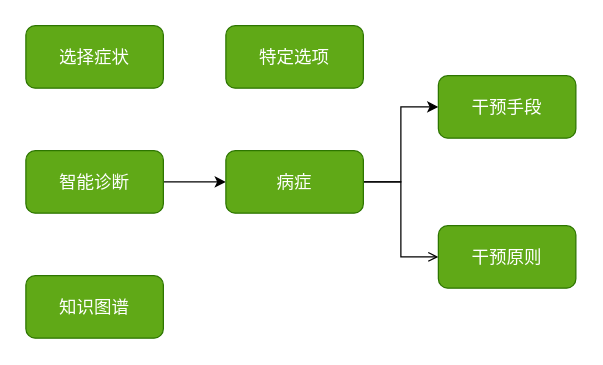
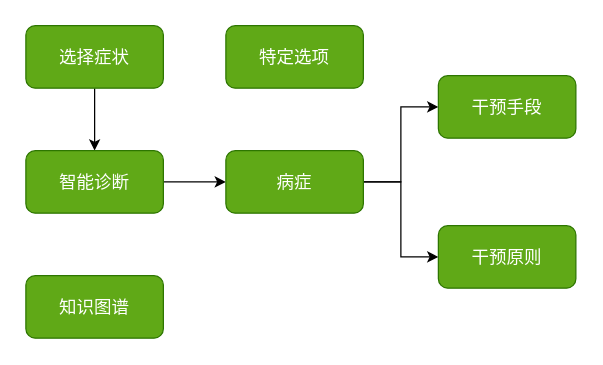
+ <mxCell id="2" value="" style="edgeStyle=orthogonalEdgeStyle;rounded=0;orthogonalLoop=1;jettySize=auto;html=1;fontSize=14;fontColor=#000000;" edge="1" parent="1" source="3" target="5"><mxGeometry relative="1" as="geometry" /></mxCell>
- <mxCell id="7" style="edgeStyle=orthogonalEdgeStyle;rounded=0;orthogonalLoop=1;jettySize=auto;html=1;exitX=1;exitY=0.5;exitDx=0;exitDy=0;entryX=0;entryY=0.5;entryDx=0;entryDy=0;fontSize=14;fontColor=#000000;endArrow=open;" edge="1" parent="1" source="9" target="11"><mxGeometry relative="1" as="geometry" /></mxCell>
+ <mxCell id="7" style="edgeStyle=orthogonalEdgeStyle;rounded=0;orthogonalLoop=1;jettySize=auto;html=1;exitX=1;exitY=0.5;exitDx=0;exitDy=0;entryX=0;entryY=0.5;entryDx=0;entryDy=0;fontSize=14;fontColor=#000000;" edge="1" parent="1" source="9" target="11"><mxGeometry relative="1" as="geometry" /></mxCell>
